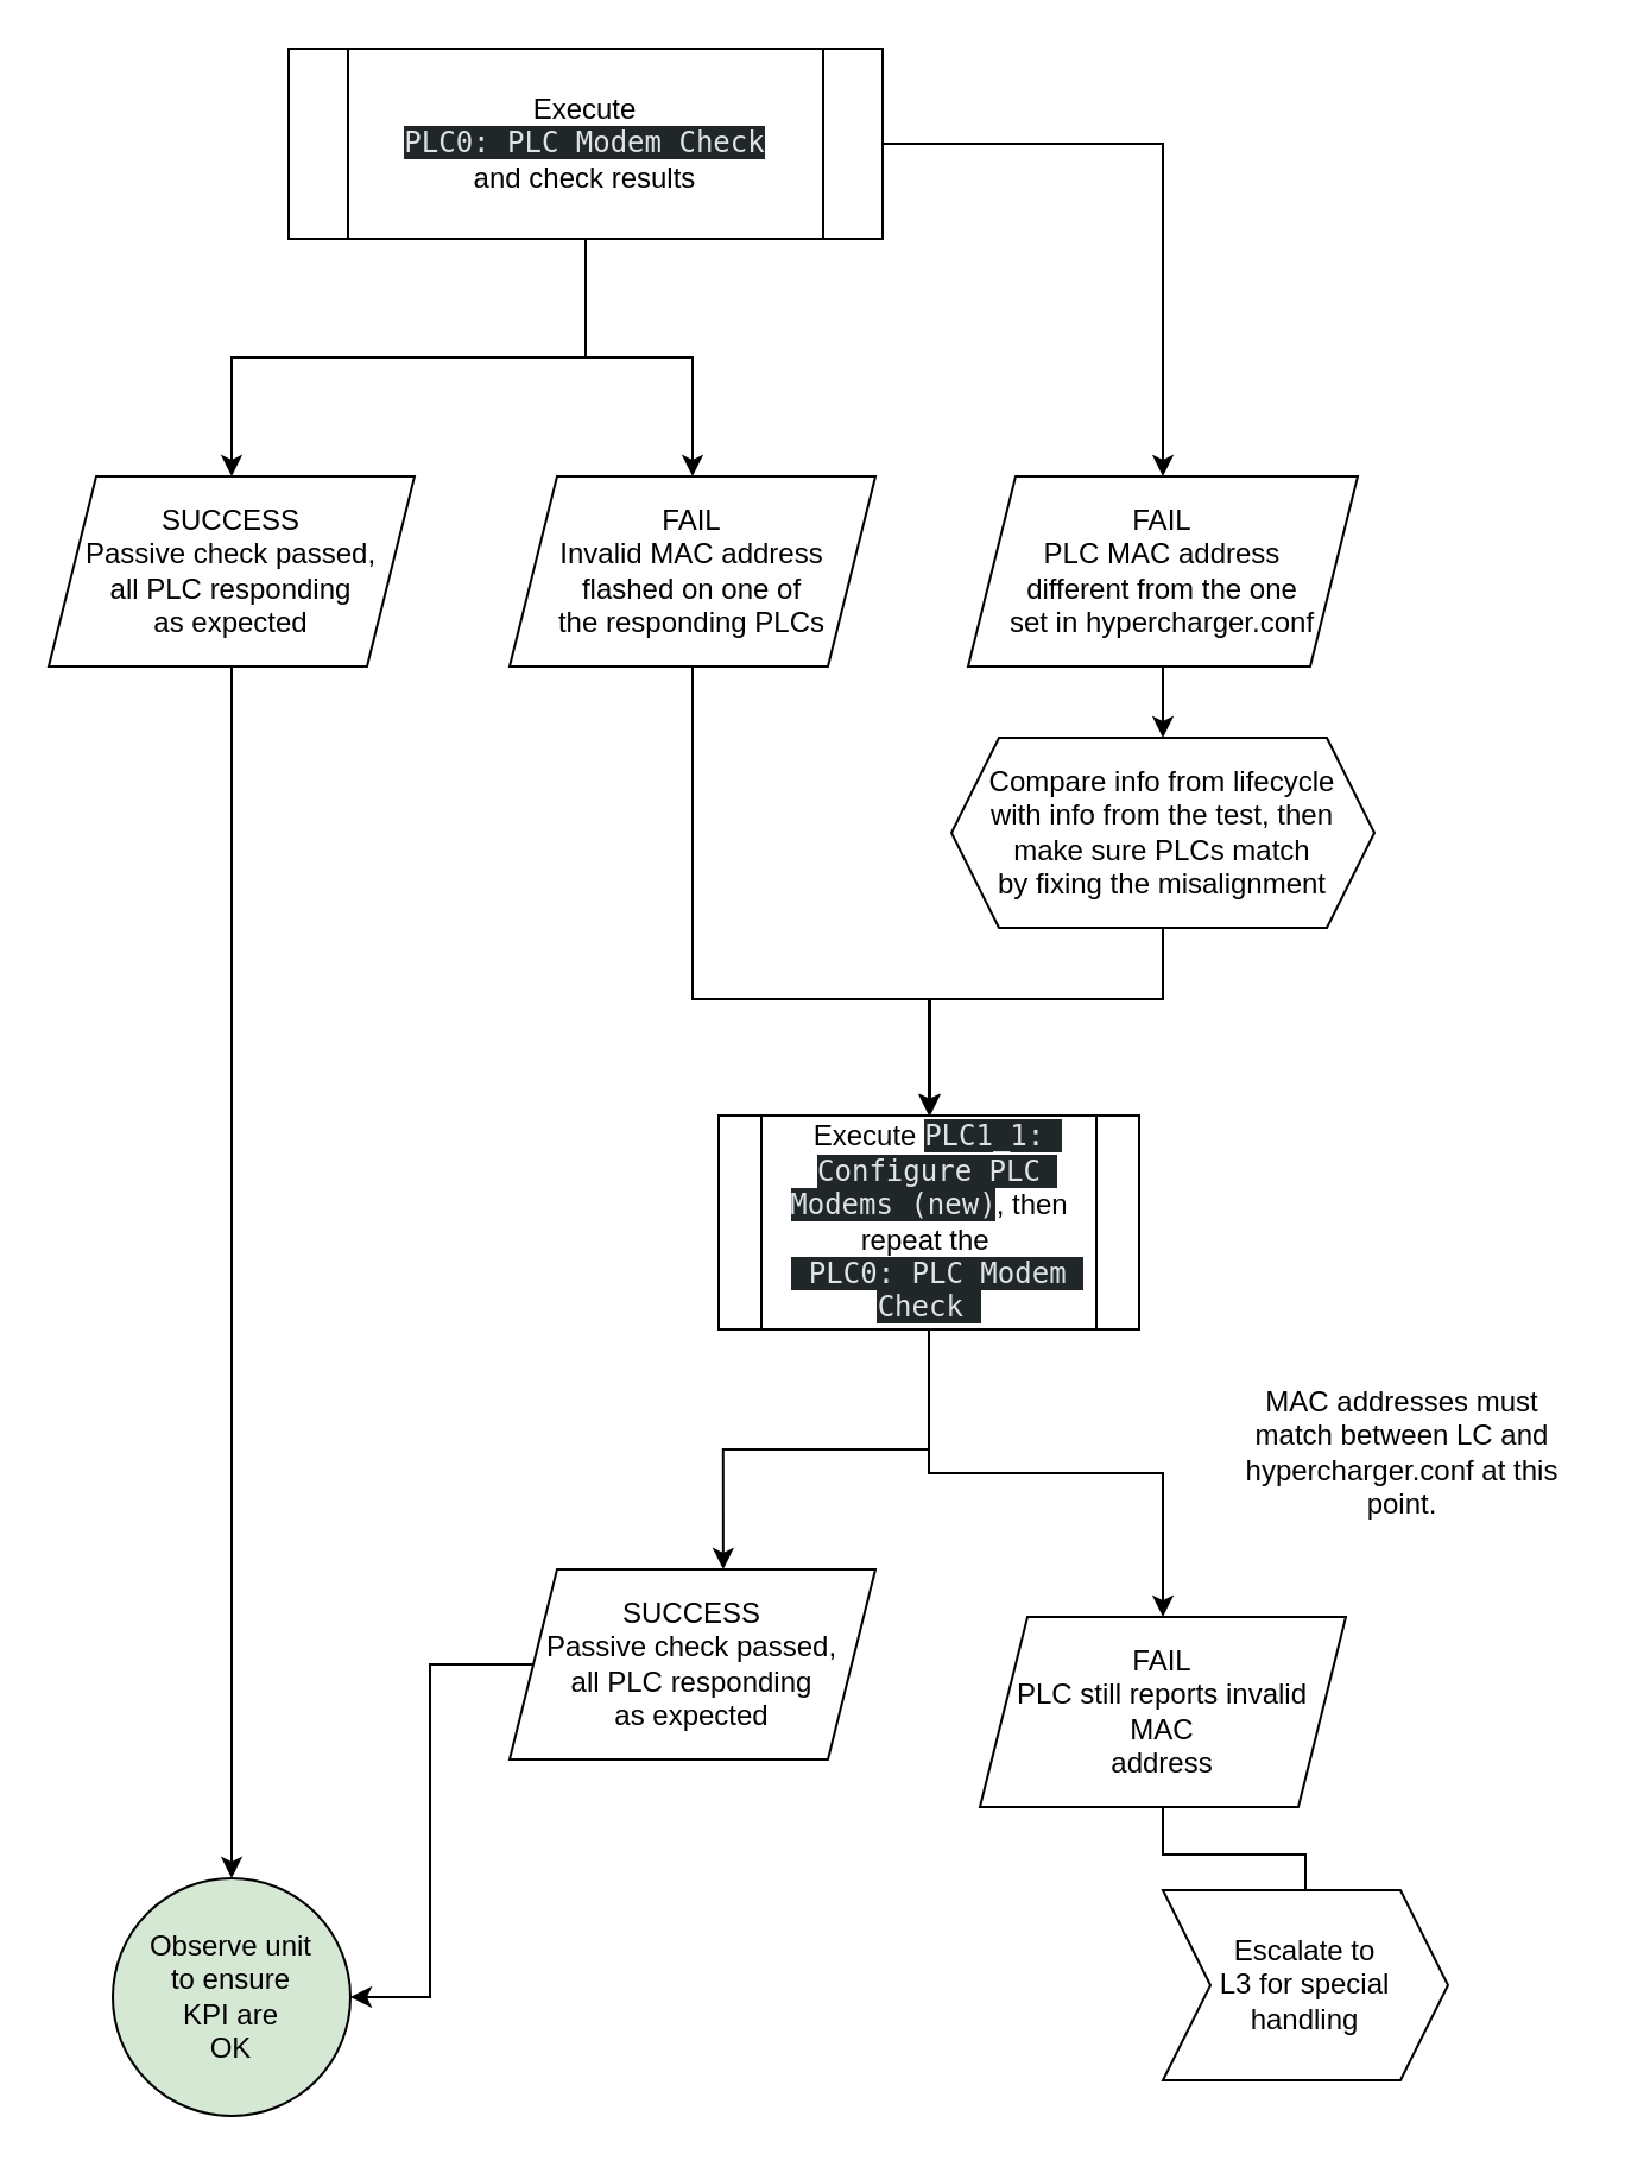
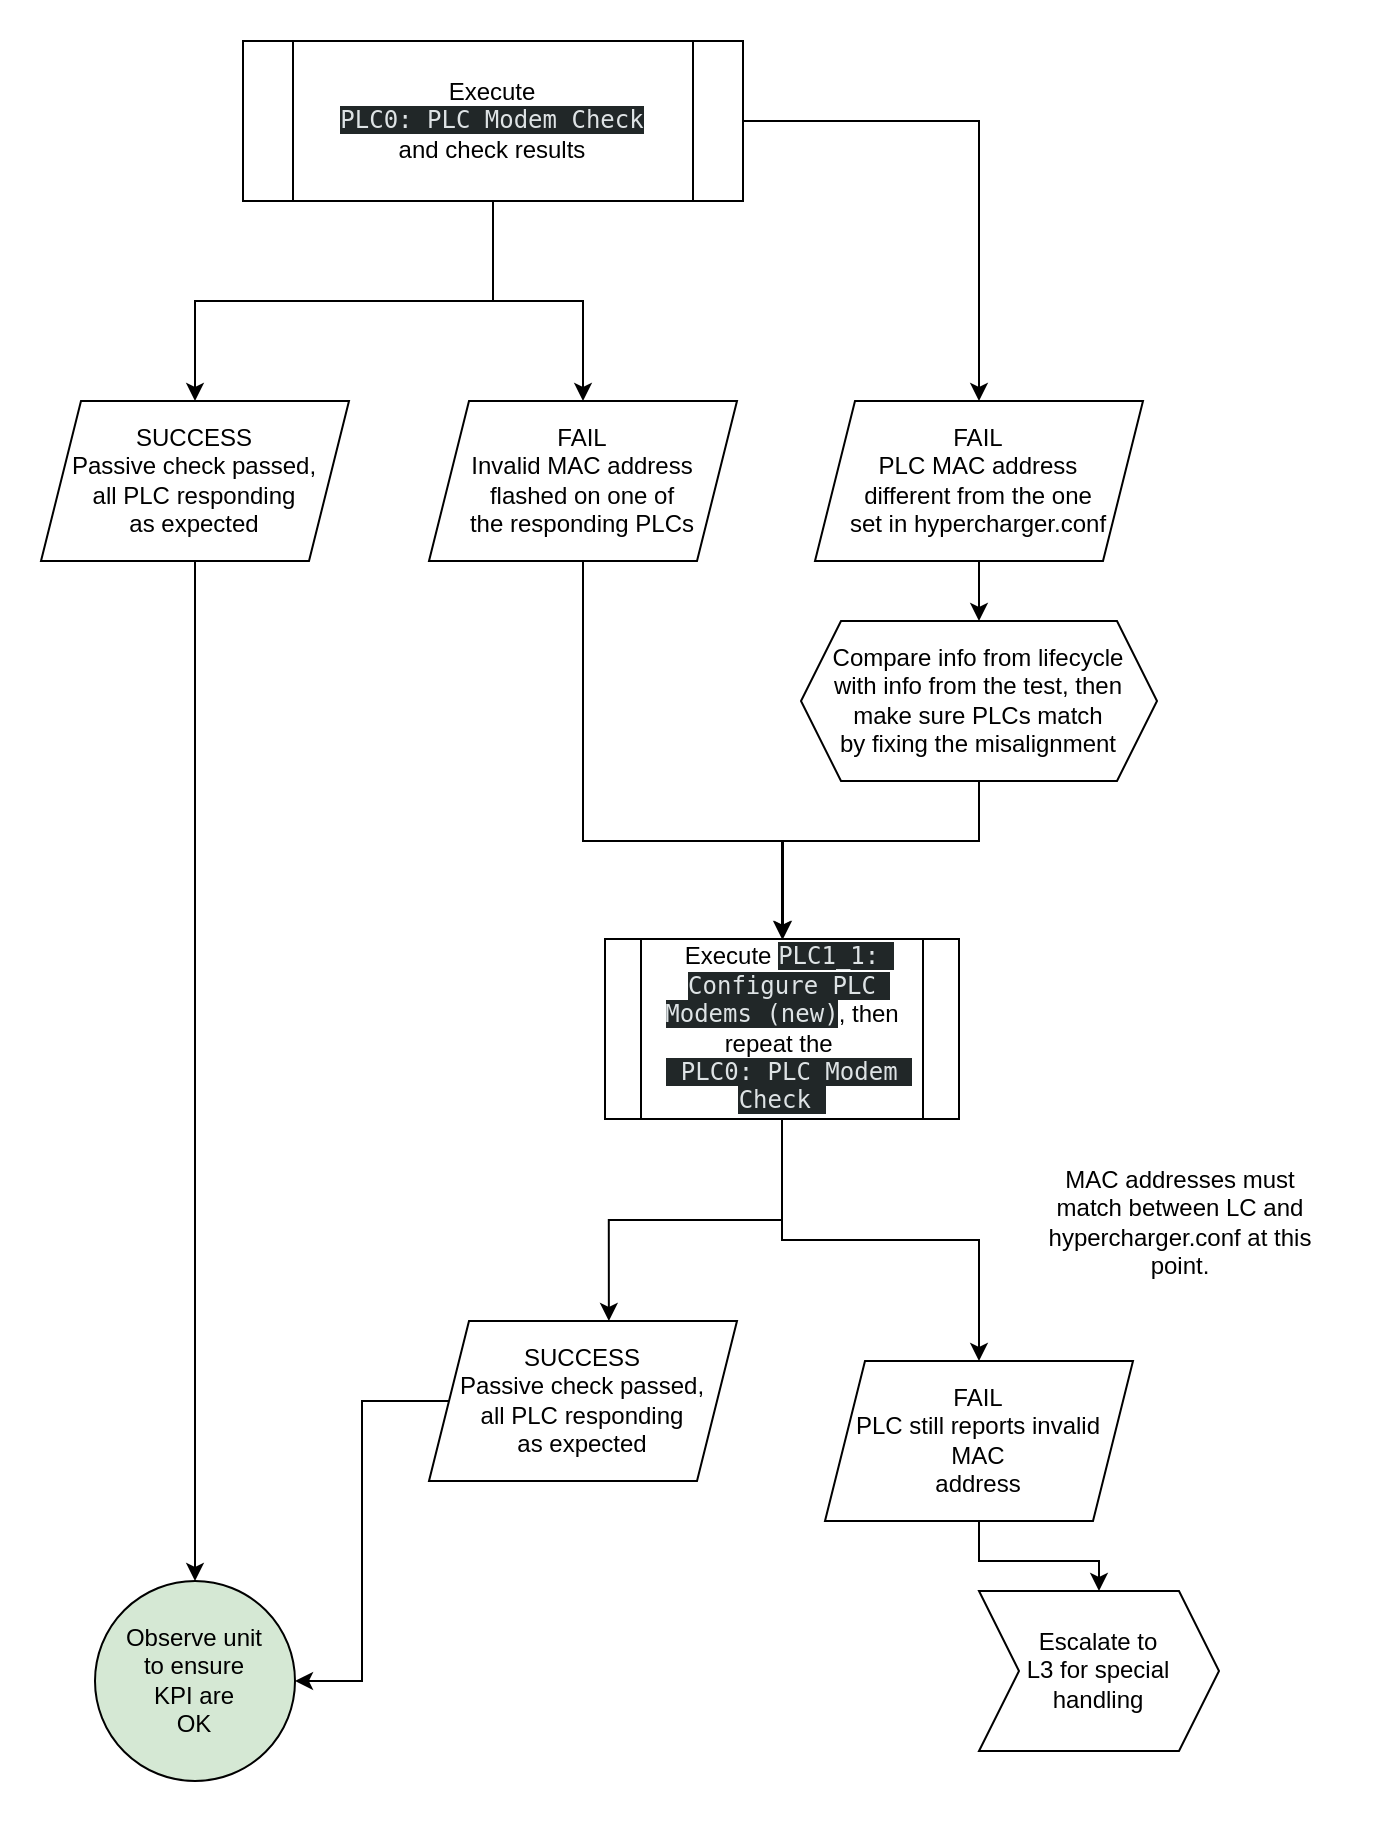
- <mxCell id="18" style="edgeStyle=orthogonalEdgeStyle;rounded=0;orthogonalLoop=1;jettySize=auto;html=1;endArrow=none;" parent="1" source="19" target="22" edge="1"><mxGeometry relative="1" as="geometry" /></mxCell>
+ <mxCell id="18" style="edgeStyle=orthogonalEdgeStyle;rounded=0;orthogonalLoop=1;jettySize=auto;html=1;" parent="1" source="19" target="22" edge="1"><mxGeometry relative="1" as="geometry" /></mxCell>
